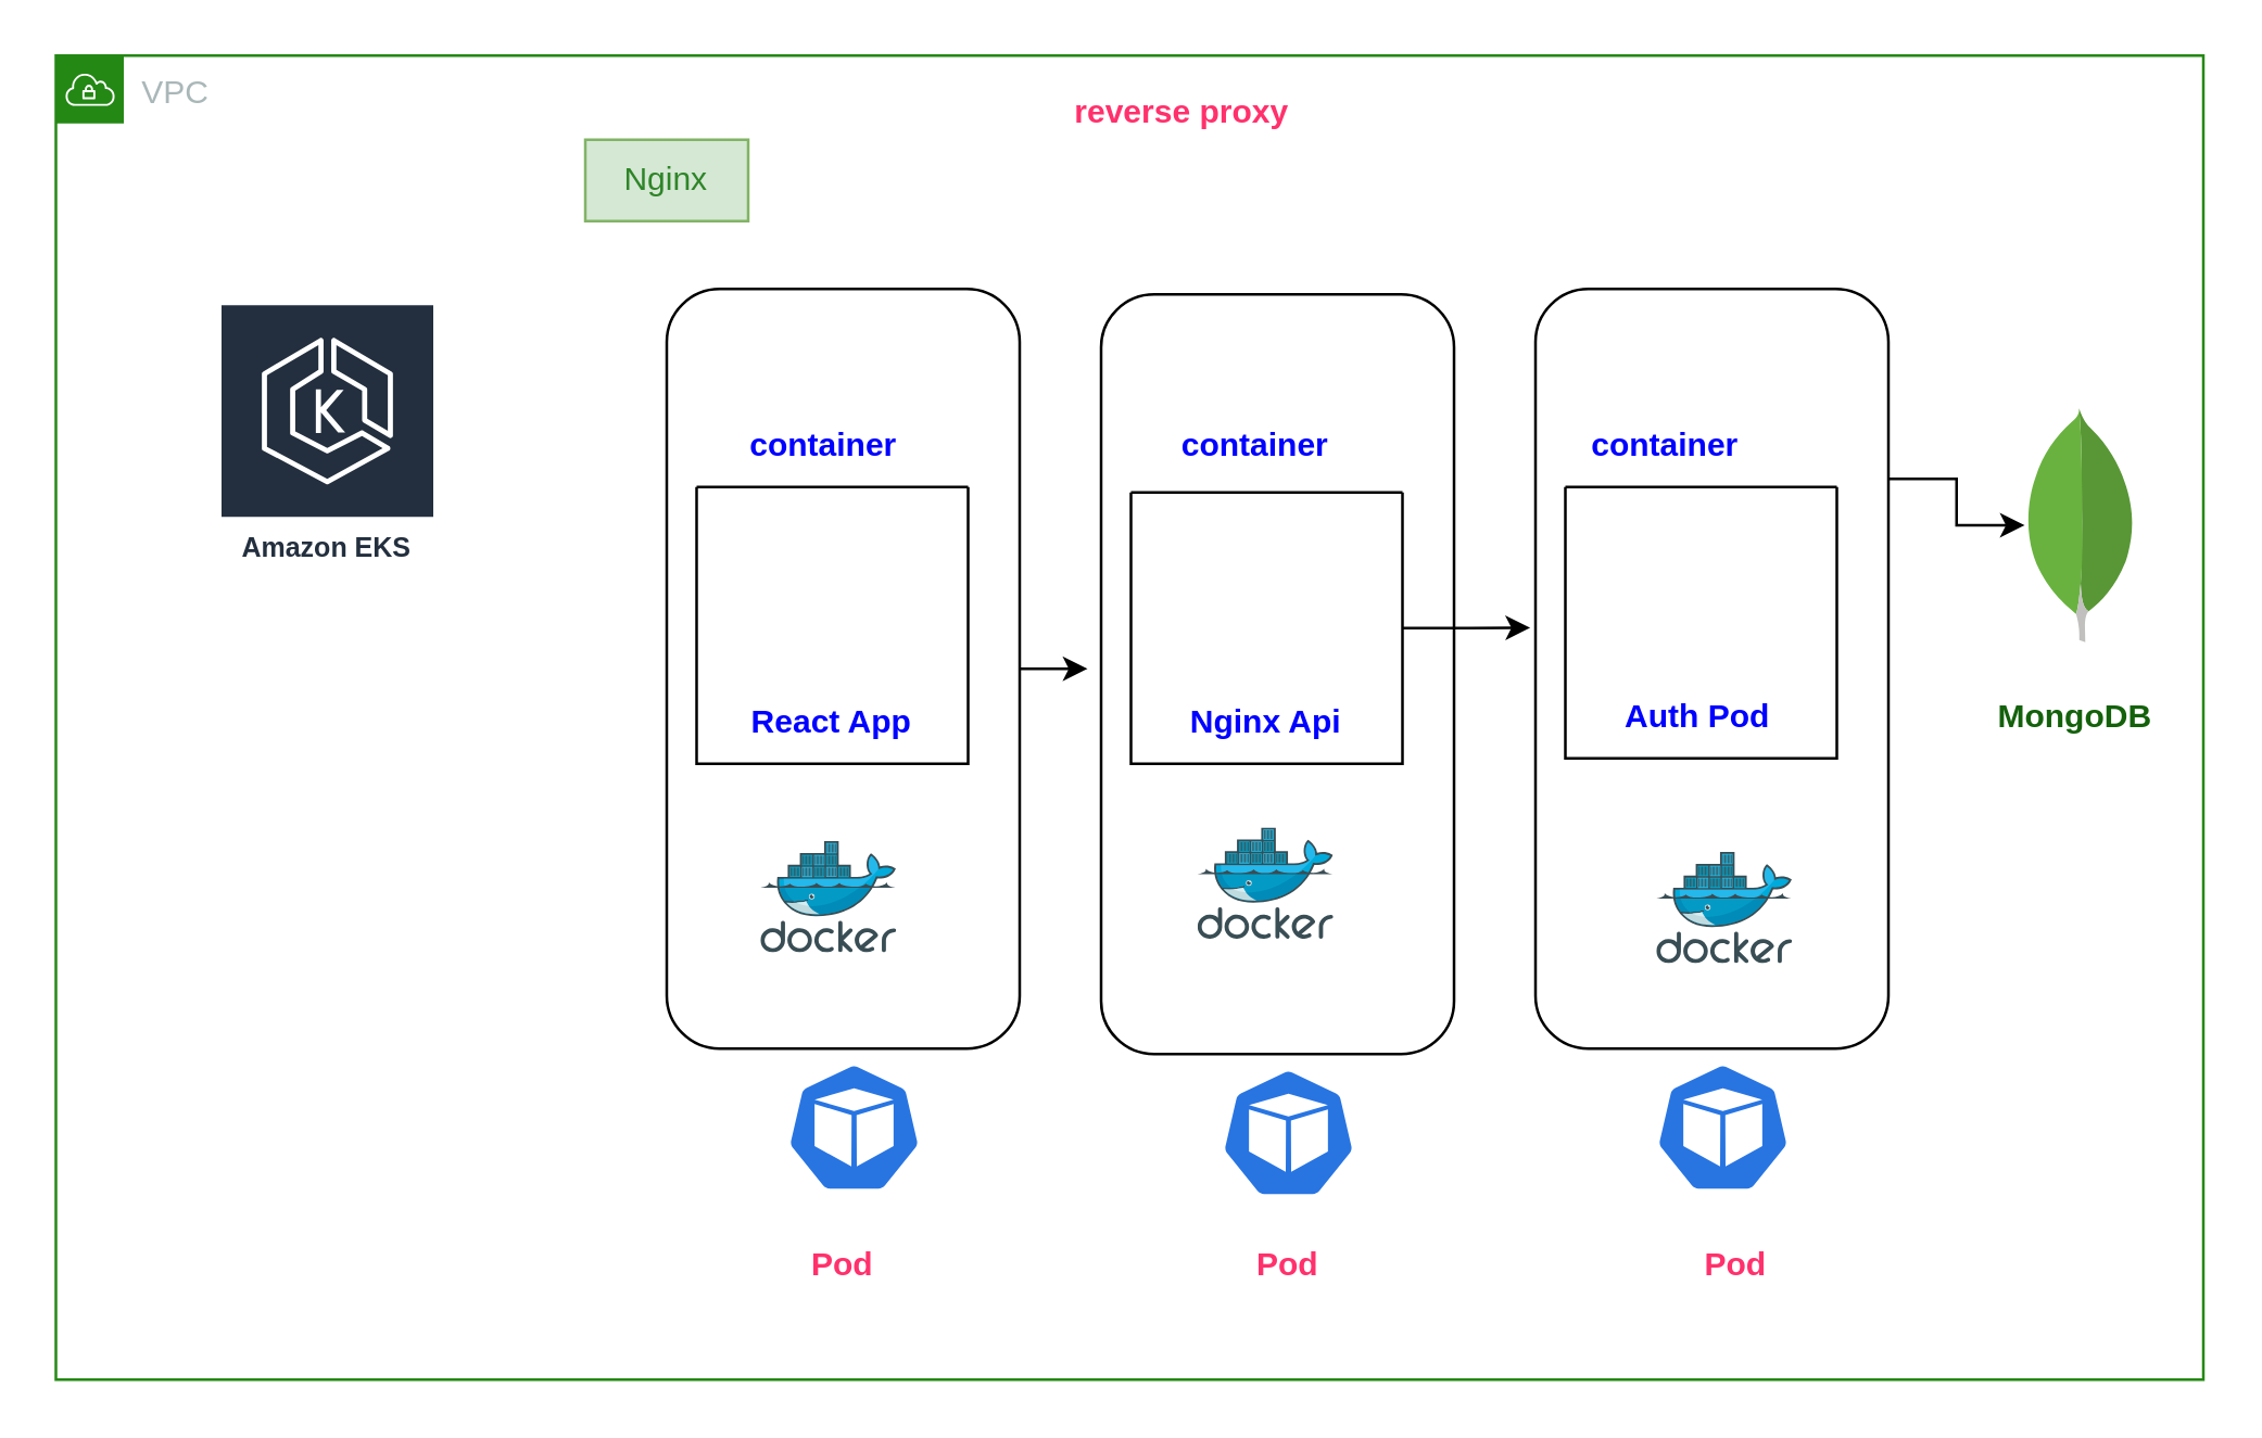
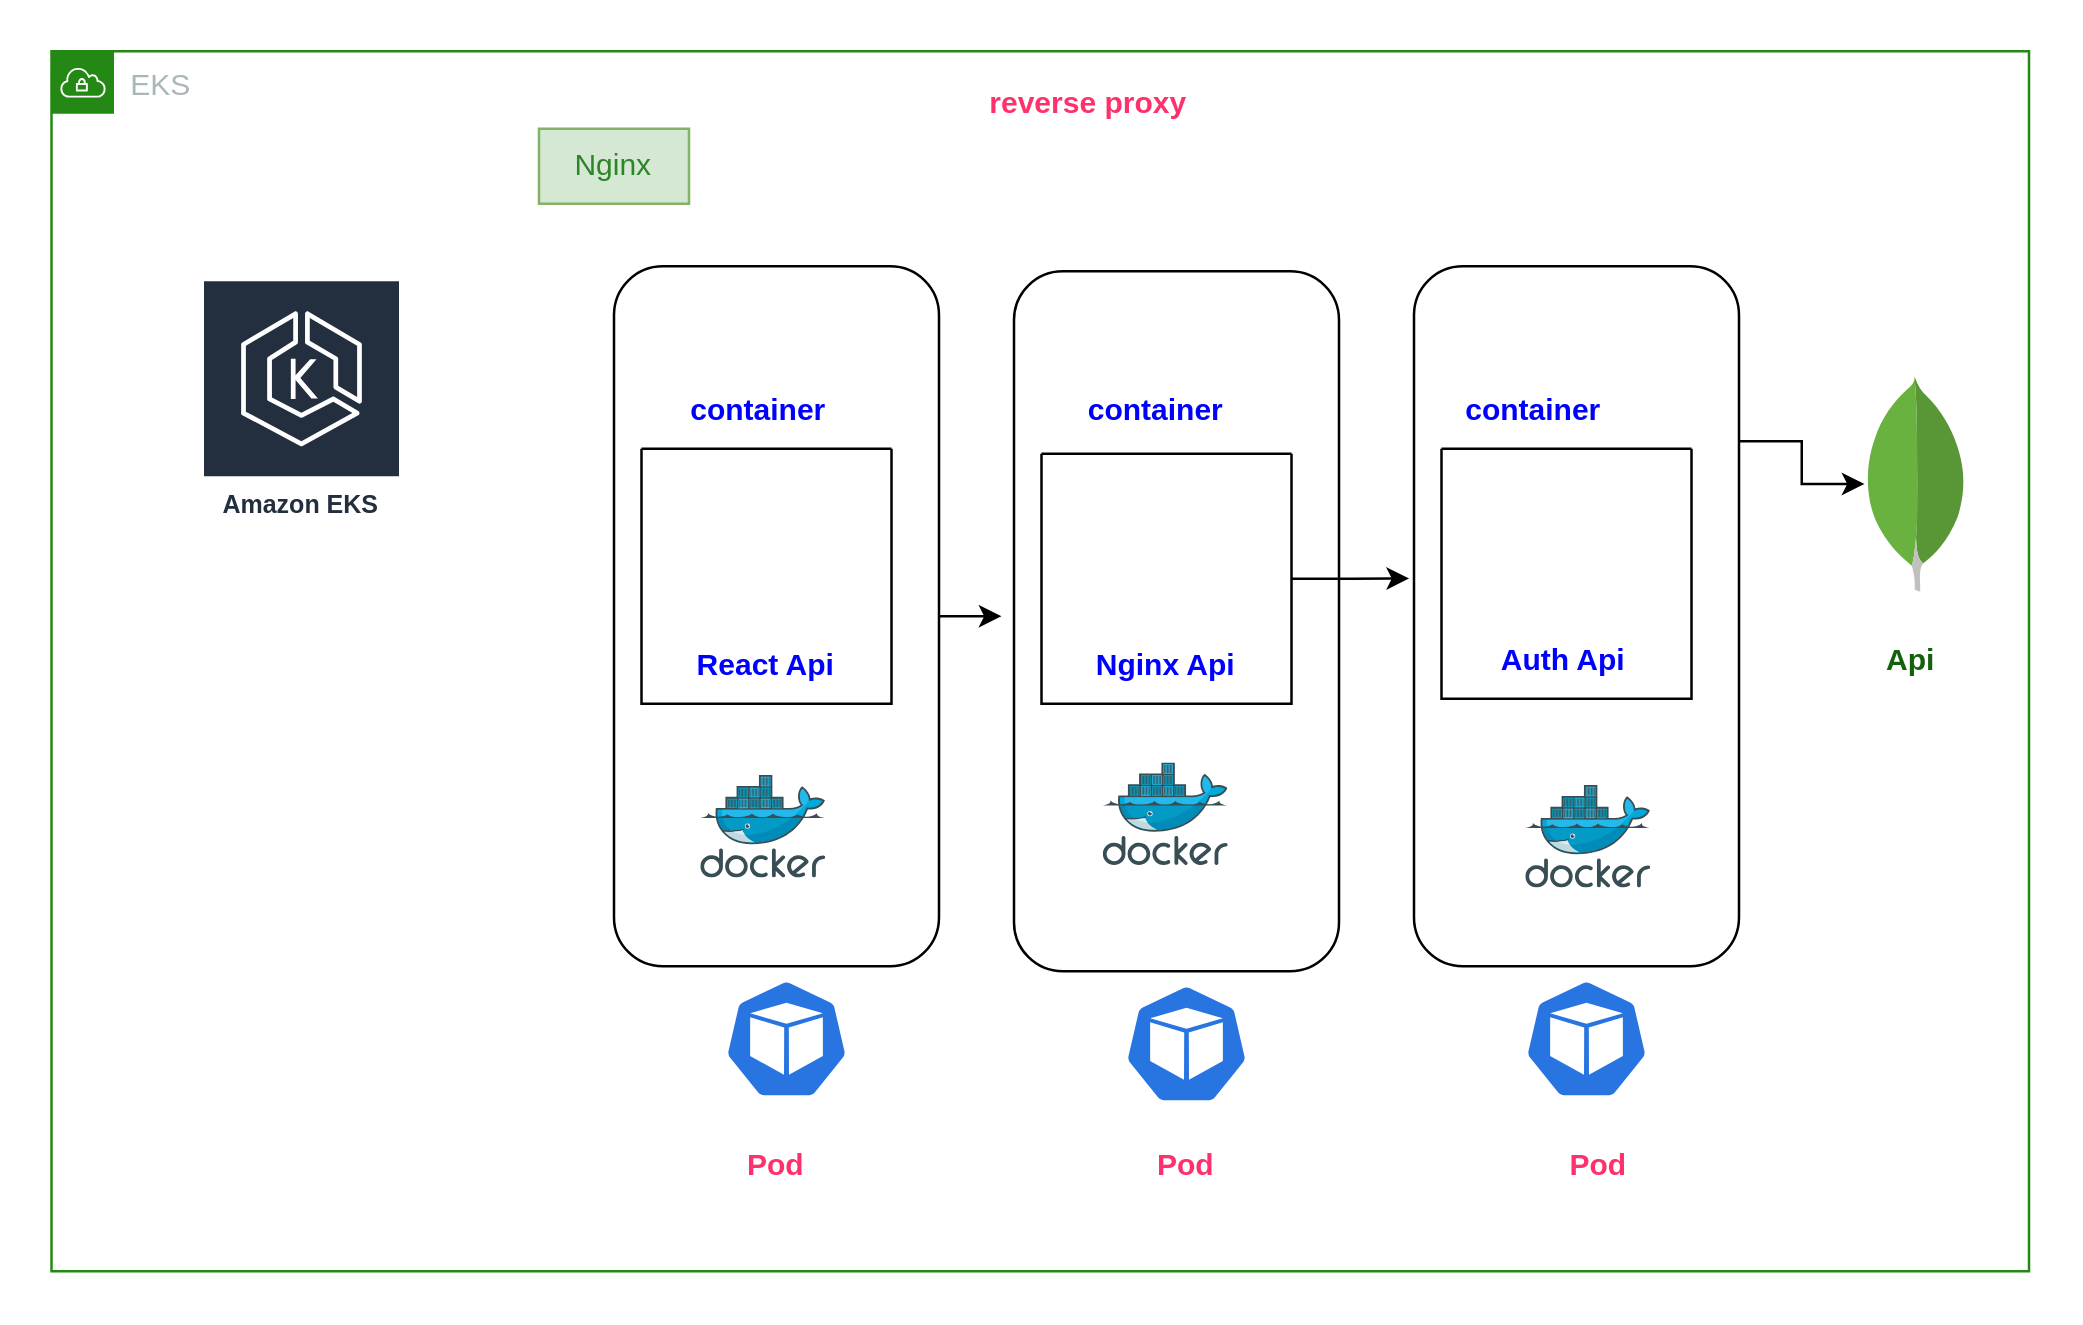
- <mxCell id="27" value="VPC" style="points=[[0,0],[0.25,0],[0.5,0],[0.75,0],[1,0],[1,0.25],[1,0.5],[1,0.75],[1,1],[0.75,1],[0.5,1],[0.25,1],[0,1],[0,0.75],[0,0.5],[0,0.25]];outlineConnect=0;gradientColor=none;html=1;whiteSpace=wrap;fontSize=12;fontStyle=0;container=1;pointerEvents=0;collapsible=0;recursiveResize=0;shape=mxgraph.aws4.group;grIcon=mxgraph.aws4.group_vpc;strokeColor=#248814;fillColor=none;verticalAlign=top;align=left;spacingLeft=30;fontColor=#AAB7B8;dashed=0;" vertex="1" parent="1"><mxGeometry x="20" y="20" width="791" height="488" as="geometry" /></mxCell>
+ <mxCell id="27" value="EKS" style="points=[[0,0],[0.25,0],[0.5,0],[0.75,0],[1,0],[1,0.25],[1,0.5],[1,0.75],[1,1],[0.75,1],[0.5,1],[0.25,1],[0,1],[0,0.75],[0,0.5],[0,0.25]];outlineConnect=0;gradientColor=none;html=1;whiteSpace=wrap;fontSize=12;fontStyle=0;container=1;pointerEvents=0;collapsible=0;recursiveResize=0;shape=mxgraph.aws4.group;grIcon=mxgraph.aws4.group_vpc;strokeColor=#248814;fillColor=none;verticalAlign=top;align=left;spacingLeft=30;fontColor=#AAB7B8;dashed=0;" vertex="1" parent="1"><mxGeometry x="20" y="20" width="791" height="488" as="geometry" /></mxCell>
- <mxCell id="20" value="Auth Pod" style="text;html=1;align=center;verticalAlign=middle;whiteSpace=wrap;rounded=0;fontColor=#0000FF;fontStyle=1" vertex="1" parent="1"><mxGeometry x="588" y="249" width="74" height="30" as="geometry" /></mxCell>
+ <mxCell id="20" value="Auth Api" style="text;html=1;align=center;verticalAlign=middle;whiteSpace=wrap;rounded=0;fontColor=#0000FF;fontStyle=1" vertex="1" parent="1"><mxGeometry x="588" y="249" width="74" height="30" as="geometry" /></mxCell>
- <mxCell id="30" value="MongoDB" style="text;html=1;align=center;verticalAlign=middle;whiteSpace=wrap;rounded=0;fontColor=#14610C;fontStyle=1" vertex="1" parent="27"><mxGeometry x="707" y="229" width="74" height="30" as="geometry" /></mxCell>
+ <mxCell id="30" value="Api" style="text;html=1;align=center;verticalAlign=middle;whiteSpace=wrap;rounded=0;fontColor=#14610C;fontStyle=1" vertex="1" parent="27"><mxGeometry x="707" y="229" width="74" height="30" as="geometry" /></mxCell>
- <mxCell id="8" value="React App" style="text;html=1;align=center;verticalAlign=middle;whiteSpace=wrap;rounded=0;fontColor=#0000FF;fontStyle=1" vertex="1" parent="7"><mxGeometry x="13" y="72" width="74" height="30" as="geometry" /></mxCell>
+ <mxCell id="8" value="React Api" style="text;html=1;align=center;verticalAlign=middle;whiteSpace=wrap;rounded=0;fontColor=#0000FF;fontStyle=1" vertex="1" parent="7"><mxGeometry x="13" y="72" width="74" height="30" as="geometry" /></mxCell>
